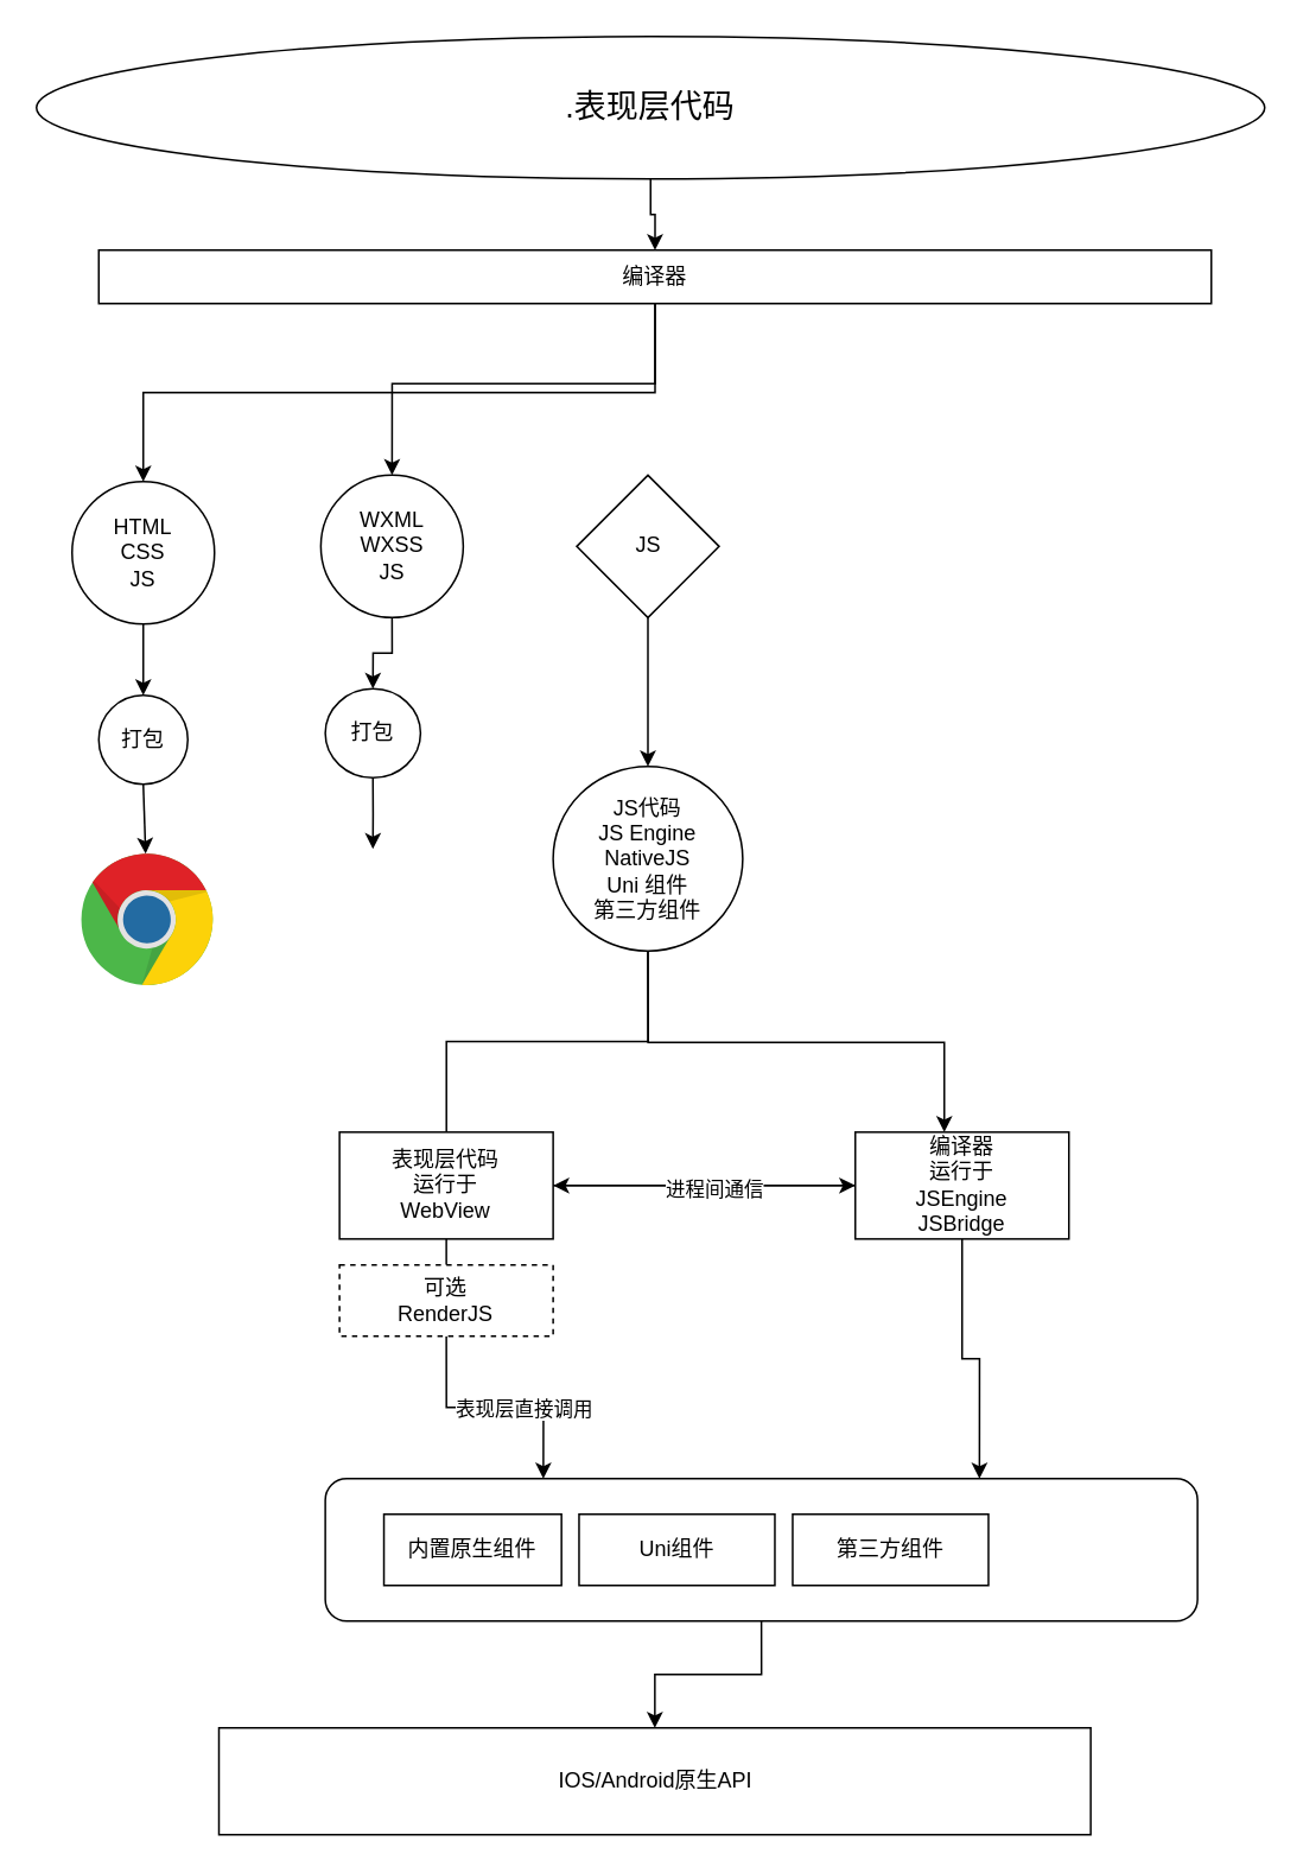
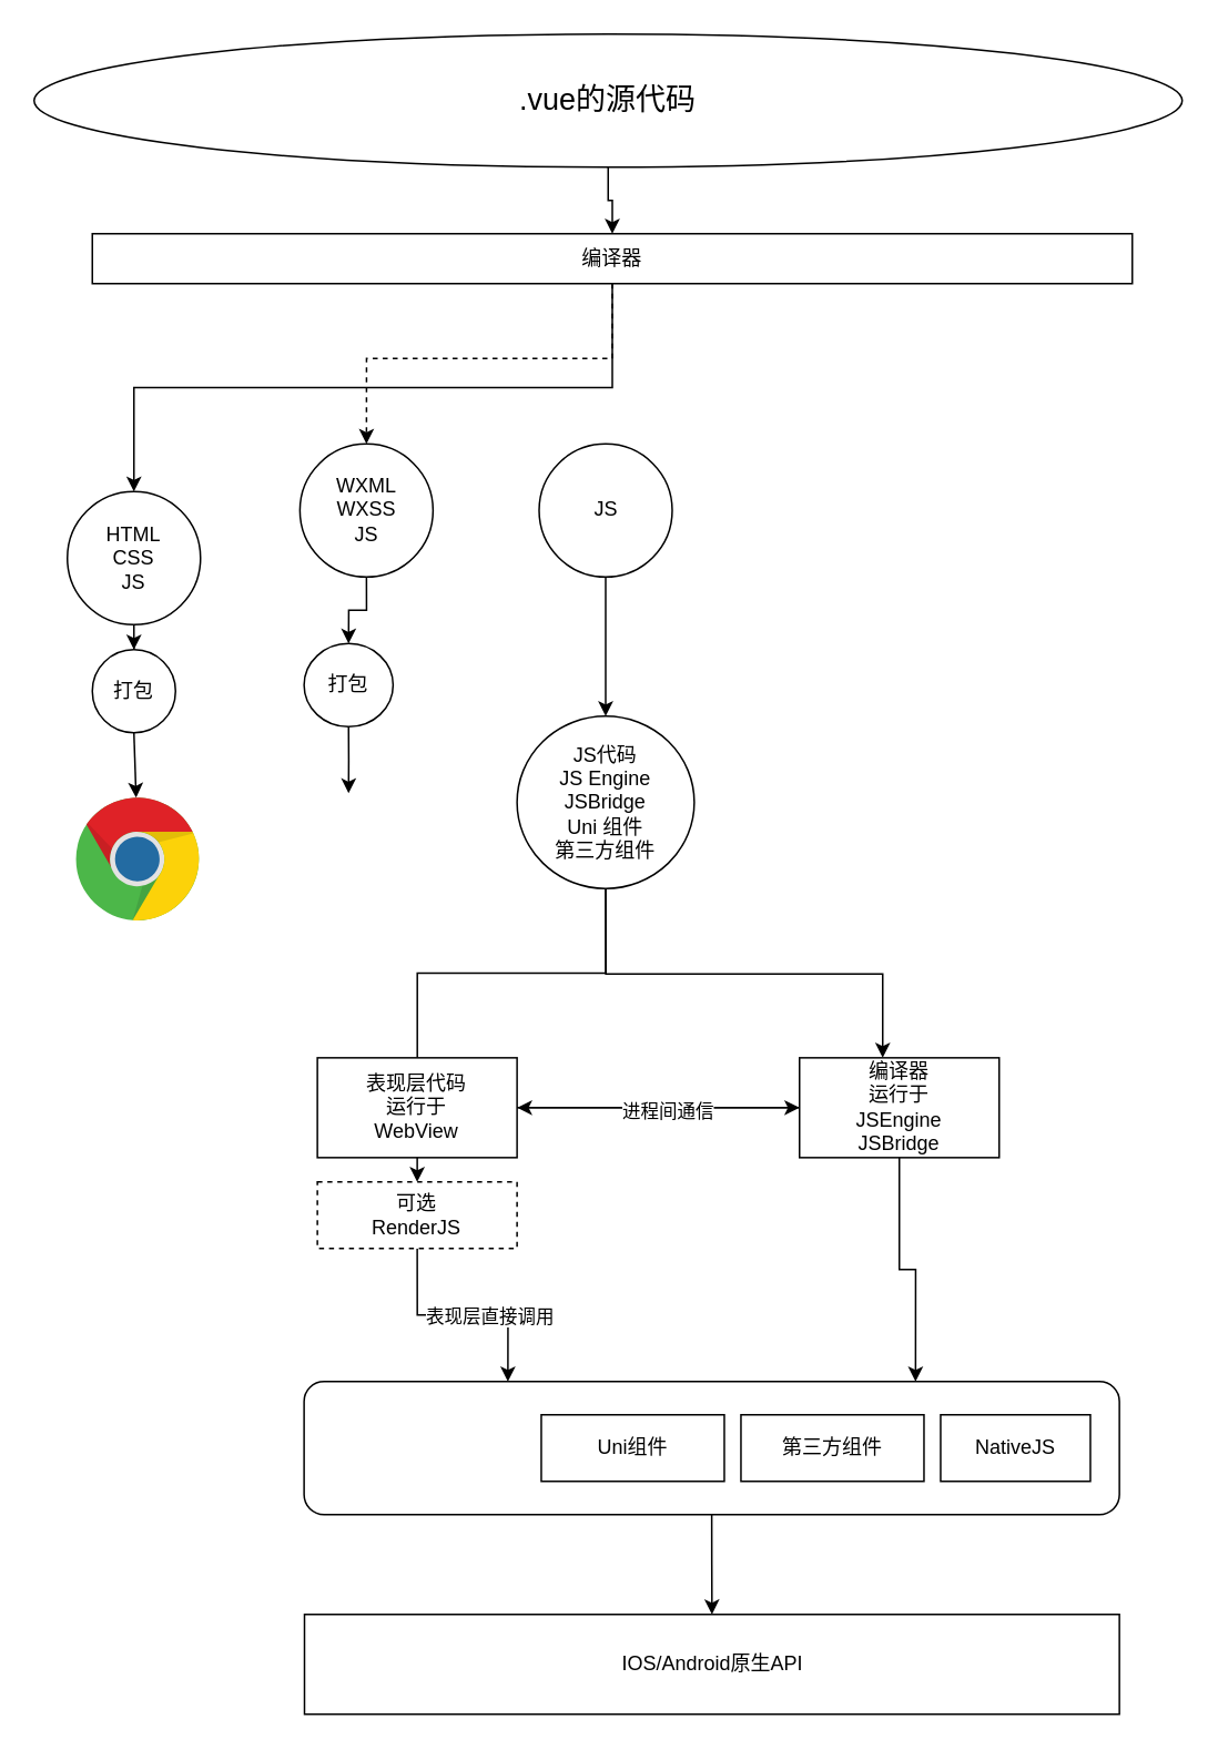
- <mxCell id="3" value="&lt;font style=&quot;font-size: 18px;&quot;&gt;.表现层代码&lt;/font&gt;" style="ellipse;whiteSpace=wrap;html=1;" vertex="1" parent="1"><mxGeometry x="20" y="20" width="690" height="80" as="geometry" /></mxCell>
+ <mxCell id="3" value="&lt;font style=&quot;font-size: 18px;&quot;&gt;.vue的源代码&lt;/font&gt;" style="ellipse;whiteSpace=wrap;html=1;" vertex="1" parent="1"><mxGeometry x="20" y="20" width="690" height="80" as="geometry" /></mxCell>
- <mxCell id="5" style="edgeStyle=orthogonalEdgeStyle;rounded=0;orthogonalLoop=1;jettySize=auto;html=1;exitX=0.5;exitY=1;exitDx=0;exitDy=0;" edge="1" parent="1" source="6" target="11"><mxGeometry relative="1" as="geometry"><mxPoint x="400" y="240" as="targetPoint" /><Array as="points"><mxPoint x="365" y="215" /><mxPoint x="366" y="215" /></Array></mxGeometry></mxCell>
+ <mxCell id="5" style="edgeStyle=orthogonalEdgeStyle;rounded=0;orthogonalLoop=1;jettySize=auto;html=1;exitX=0.5;exitY=1;exitDx=0;exitDy=0;dashed=1;" edge="1" parent="1" source="6" target="11"><mxGeometry relative="1" as="geometry"><mxPoint x="400" y="240" as="targetPoint" /><Array as="points"><mxPoint x="365" y="215" /><mxPoint x="366" y="215" /></Array></mxGeometry></mxCell>
- <mxCell id="18" value="JS" style="rhombus;whiteSpace=wrap;html=1;" vertex="1" parent="1"><mxGeometry x="323.5" y="266.4" width="80" height="80" as="geometry" /></mxCell>
+ <mxCell id="18" value="JS" style="ellipse;whiteSpace=wrap;html=1;" vertex="1" parent="1"><mxGeometry x="323.5" y="266.4" width="80" height="80" as="geometry" /></mxCell>
- <mxCell id="8" value="HTML&lt;br&gt;CSS&lt;br&gt;JS" style="ellipse;whiteSpace=wrap;html=1;" vertex="1" parent="1"><mxGeometry x="40" y="270" width="80" height="80" as="geometry" /></mxCell>
+ <mxCell id="8" value="HTML&lt;br&gt;CSS&lt;br&gt;JS" style="ellipse;whiteSpace=wrap;html=1;" vertex="1" parent="1"><mxGeometry x="40" y="295" width="80" height="80" as="geometry" /></mxCell>
- <mxCell id="21" value="JS代码&lt;br&gt;JS Engine&lt;br&gt;NativeJS&lt;br&gt;Uni 组件&lt;br&gt;第三方组件" style="ellipse;whiteSpace=wrap;html=1;" vertex="1" parent="1"><mxGeometry x="310.25" y="430" width="106.5" height="103.6" as="geometry" /></mxCell>
+ <mxCell id="21" value="JS代码&lt;br&gt;JS Engine&lt;br&gt;JSBridge&lt;br&gt;Uni 组件&lt;br&gt;第三方组件" style="ellipse;whiteSpace=wrap;html=1;" vertex="1" parent="1"><mxGeometry x="310.25" y="430" width="106.5" height="103.6" as="geometry" /></mxCell>
- <mxCell id="23" style="edgeStyle=orthogonalEdgeStyle;rounded=0;orthogonalLoop=1;jettySize=auto;html=1;exitX=0.5;exitY=1;exitDx=0;exitDy=0;entryX=0.5;entryY=0;entryDx=0;entryDy=0;endArrow=none;" edge="1" parent="1" source="24" target="32"><mxGeometry relative="1" as="geometry" /></mxCell>
+ <mxCell id="23" style="edgeStyle=orthogonalEdgeStyle;rounded=0;orthogonalLoop=1;jettySize=auto;html=1;exitX=0.5;exitY=1;exitDx=0;exitDy=0;entryX=0.5;entryY=0;entryDx=0;entryDy=0;" edge="1" parent="1" source="24" target="32"><mxGeometry relative="1" as="geometry" /></mxCell>
- <mxCell id="35" value="内置原生组件" style="rounded=0;whiteSpace=wrap;html=1;" vertex="1" parent="33"><mxGeometry x="32.94" y="20" width="99.75" height="40" as="geometry" /></mxCell>
+ <mxCell id="38" value="NativeJS" style="rounded=0;whiteSpace=wrap;html=1;" vertex="1" parent="33"><mxGeometry x="382.56" y="20" width="90" height="40" as="geometry" /></mxCell>
- <mxCell id="29" value="IOS/Android原生API" style="rounded=0;whiteSpace=wrap;html=1;" vertex="1" parent="1"><mxGeometry x="122.5" y="970" width="489.75" height="60" as="geometry" /></mxCell>
+ <mxCell id="29" value="IOS/Android原生API" style="rounded=0;whiteSpace=wrap;html=1;" vertex="1" parent="1"><mxGeometry x="182.5" y="970" width="489.75" height="60" as="geometry" /></mxCell>
